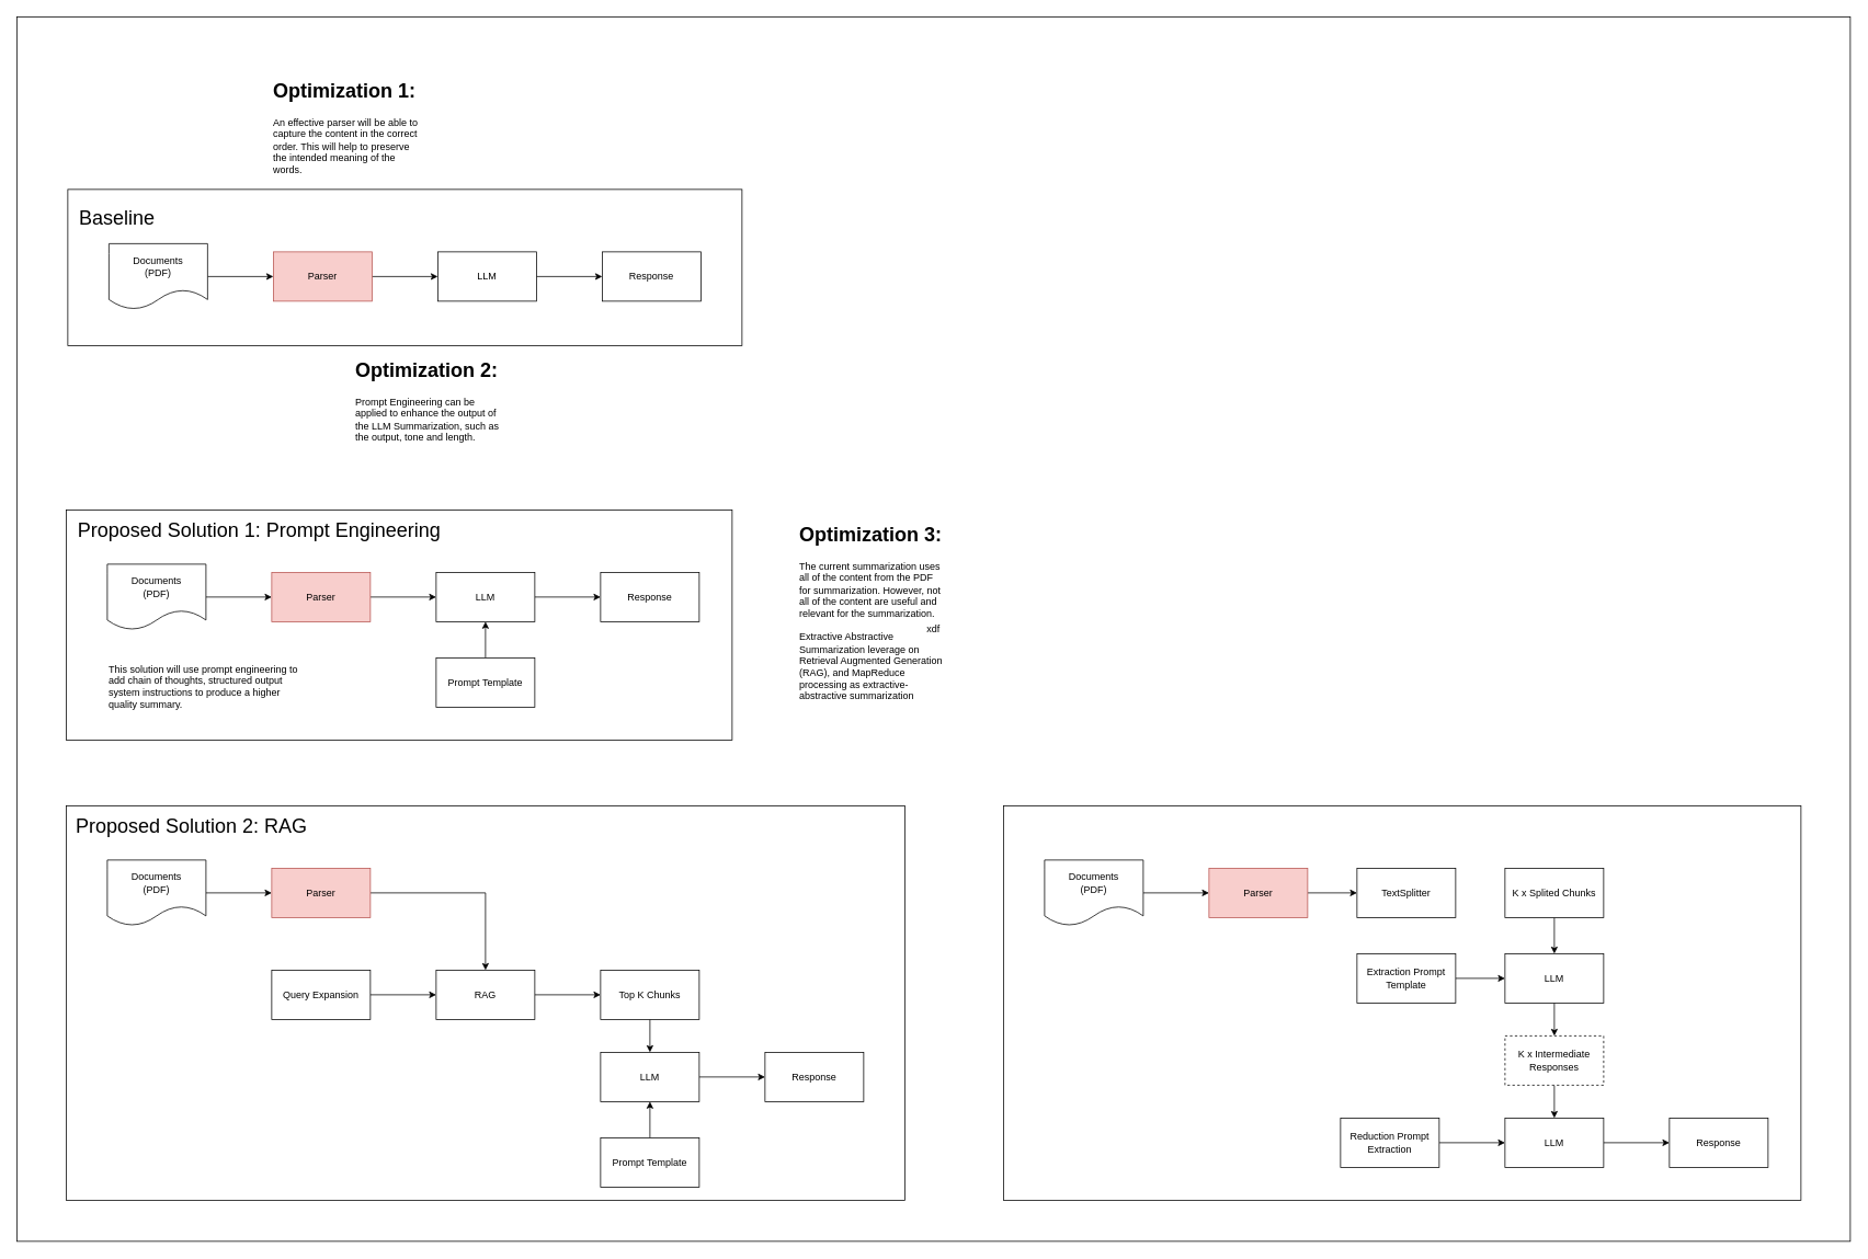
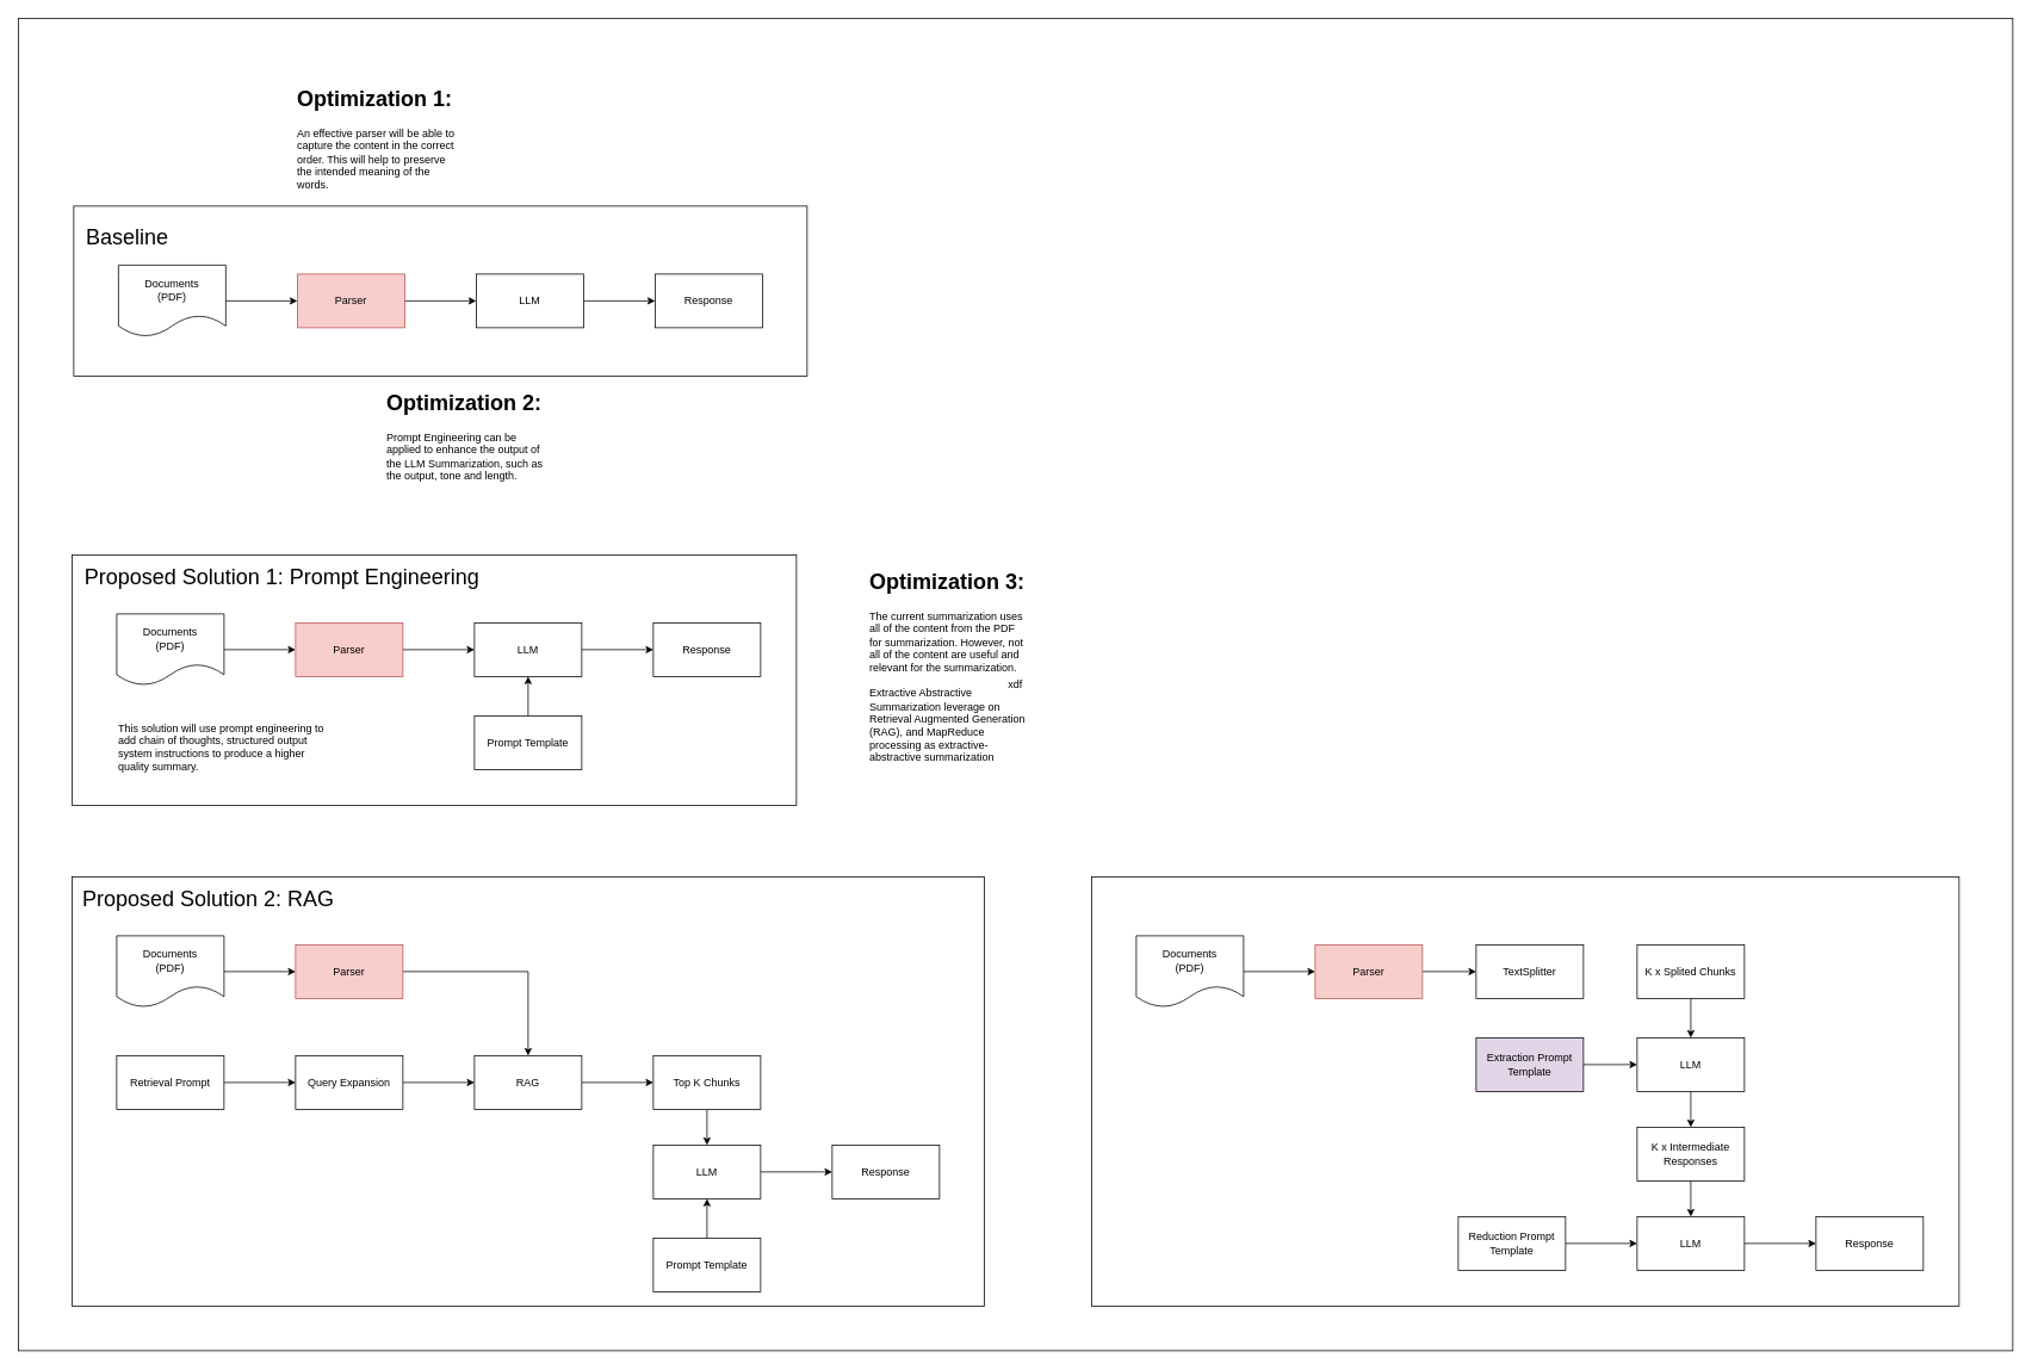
- <mxCell id="56" value="Extraction Prompt Template" style="rounded=0;whiteSpace=wrap;html=1;" vertex="1" parent="1"><mxGeometry x="1650" y="1160" width="120" height="60" as="geometry" /></mxCell>
+ <mxCell id="56" value="Extraction Prompt Template" style="rounded=0;whiteSpace=wrap;html=1;fillColor=#e1d5e7;" vertex="1" parent="1"><mxGeometry x="1650" y="1160" width="120" height="60" as="geometry" /></mxCell>
+ <mxCell id="39" value="Retrieval Prompt" style="rounded=0;whiteSpace=wrap;html=1;" vertex="1" parent="1"><mxGeometry x="130" y="1180" width="120" height="60" as="geometry" /></mxCell>
+ <mxCell id="38" value="" style="edgeStyle=orthogonalEdgeStyle;rounded=0;orthogonalLoop=1;jettySize=auto;html=1;" edge="1" parent="1" source="39" target="41"><mxGeometry relative="1" as="geometry" /></mxCell>
- <mxCell id="61" value="K x Intermediate Responses" style="rounded=0;whiteSpace=wrap;html=1;dashed=1;" vertex="1" parent="1"><mxGeometry x="1830" y="1260" width="120" height="60" as="geometry" /></mxCell>
+ <mxCell id="61" value="K x Intermediate Responses" style="rounded=0;whiteSpace=wrap;html=1;" vertex="1" parent="1"><mxGeometry x="1830" y="1260" width="120" height="60" as="geometry" /></mxCell>
- <mxCell id="54" value="Reduction Prompt Extraction" style="rounded=0;whiteSpace=wrap;html=1;" vertex="1" parent="1"><mxGeometry x="1630" y="1360" width="120" height="60" as="geometry" /></mxCell>
+ <mxCell id="54" value="Reduction Prompt Template" style="rounded=0;whiteSpace=wrap;html=1;" vertex="1" parent="1"><mxGeometry x="1630" y="1360" width="120" height="60" as="geometry" /></mxCell>
